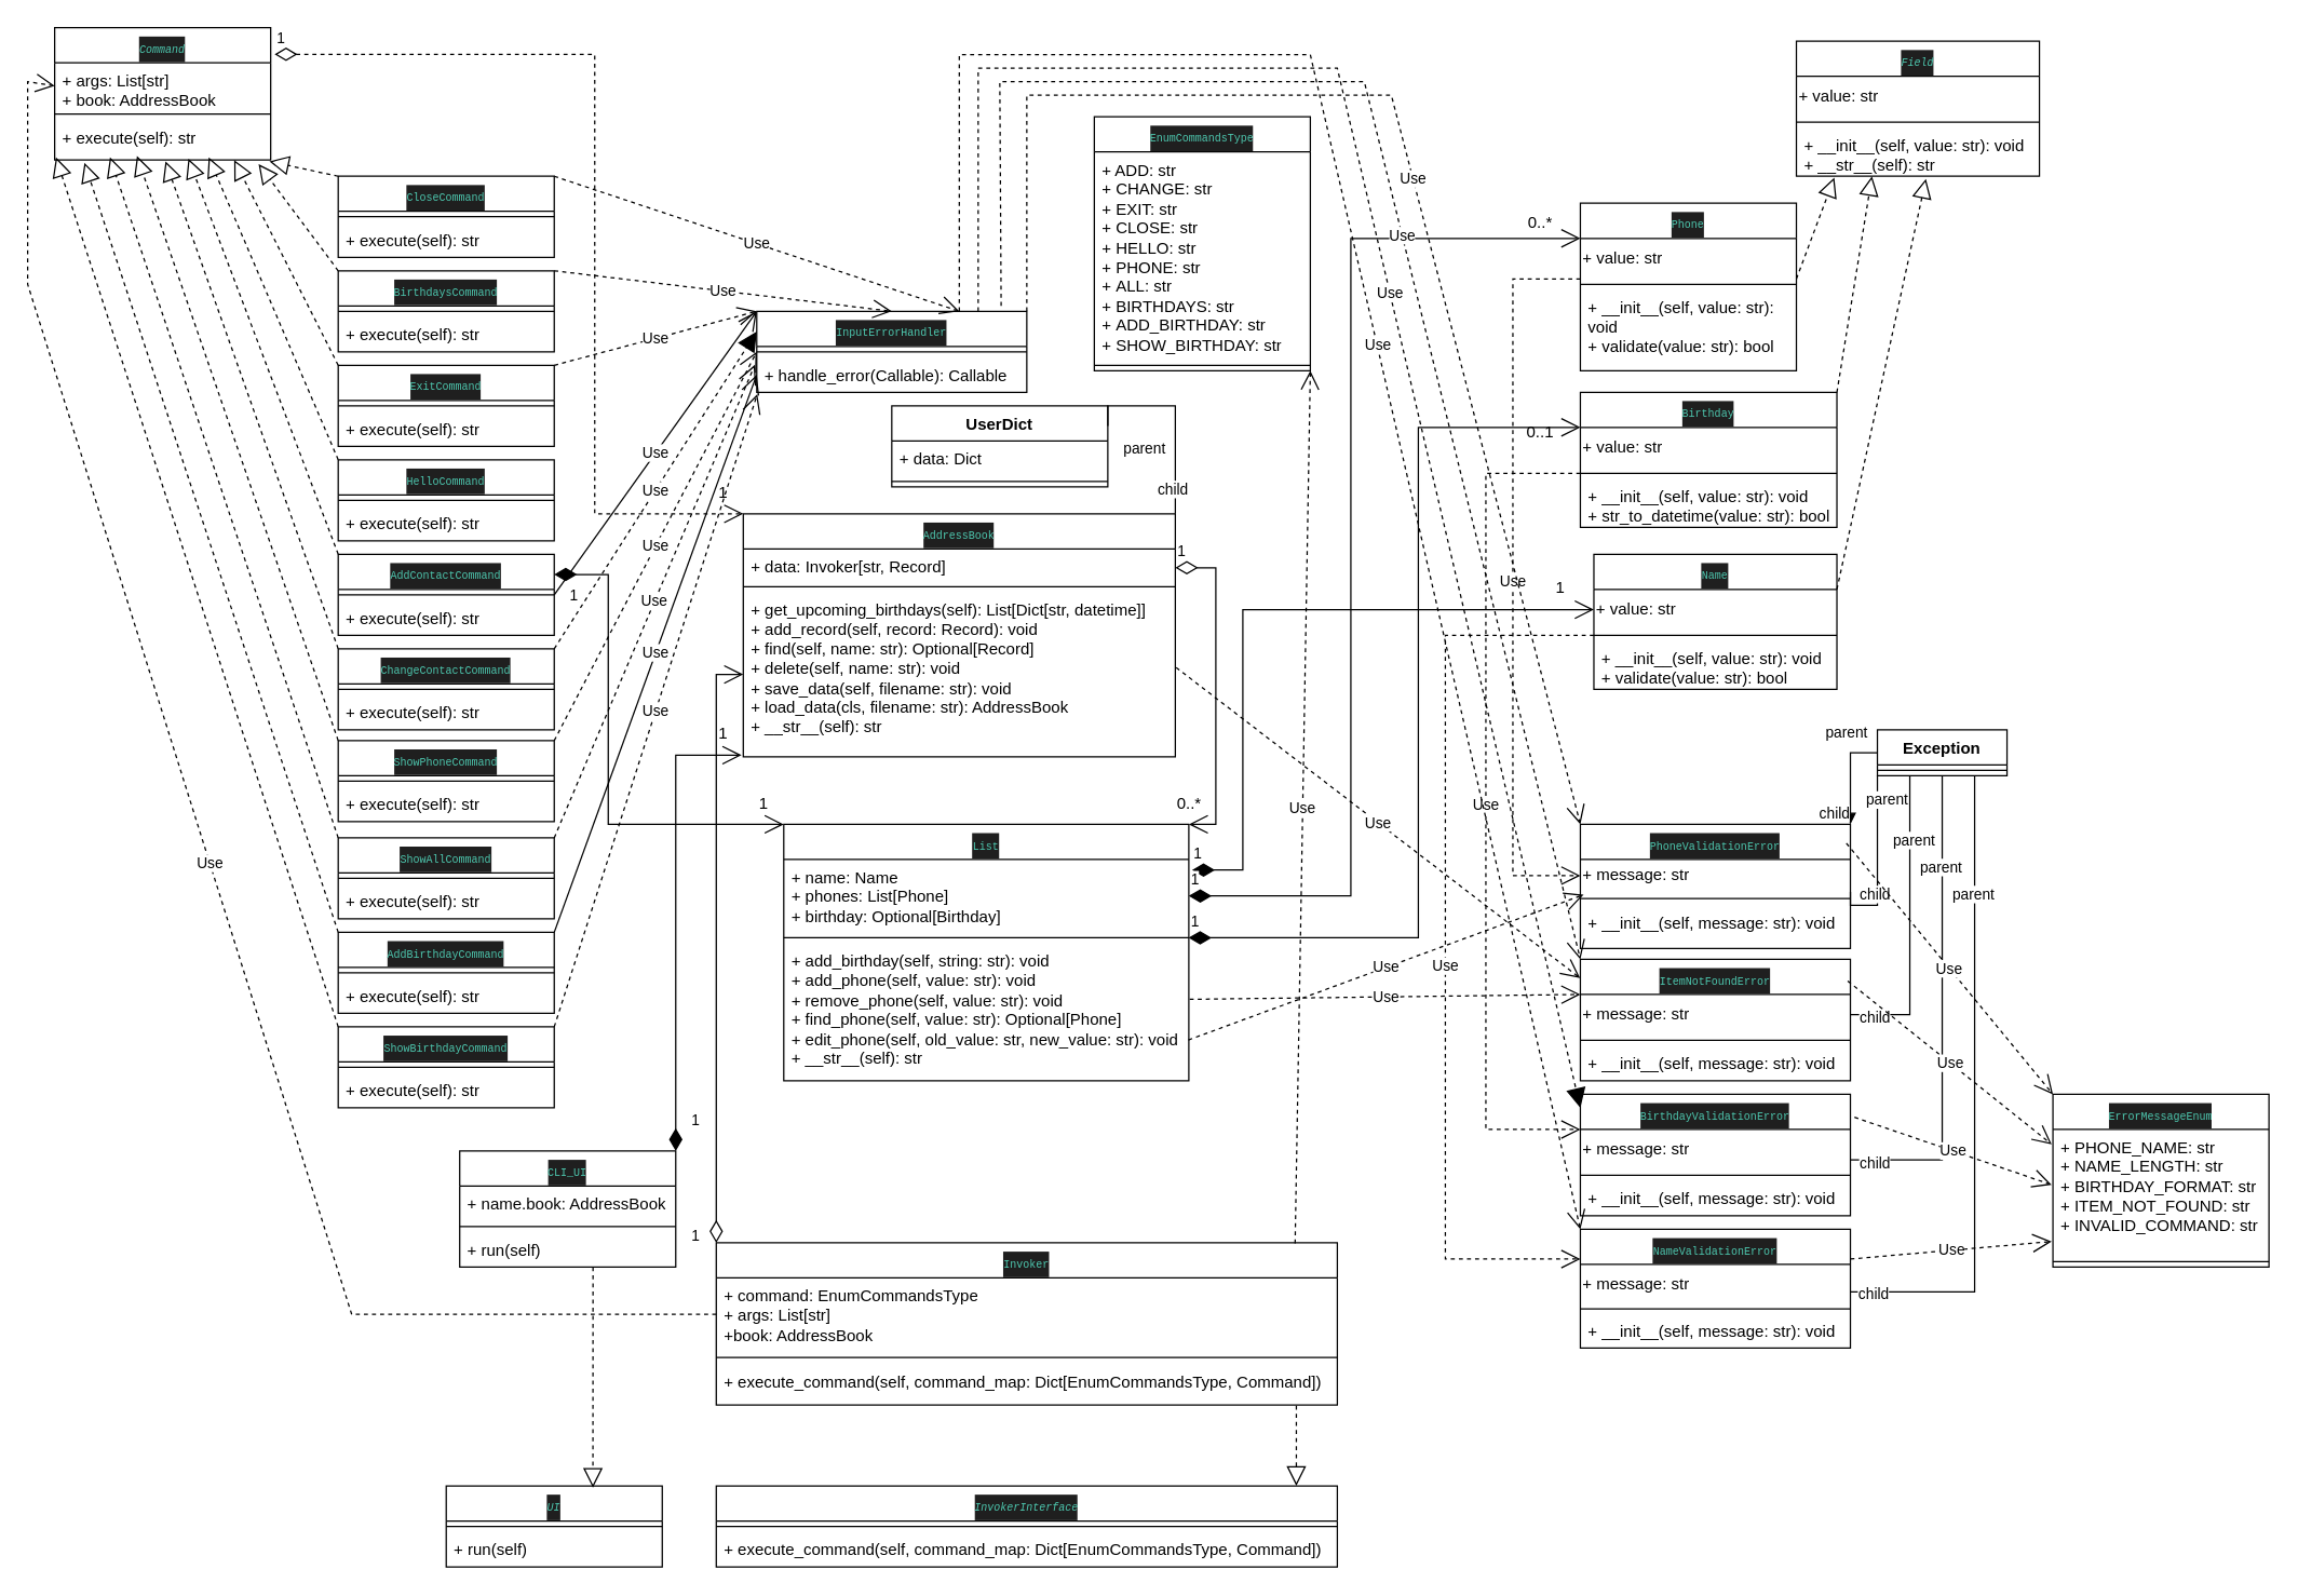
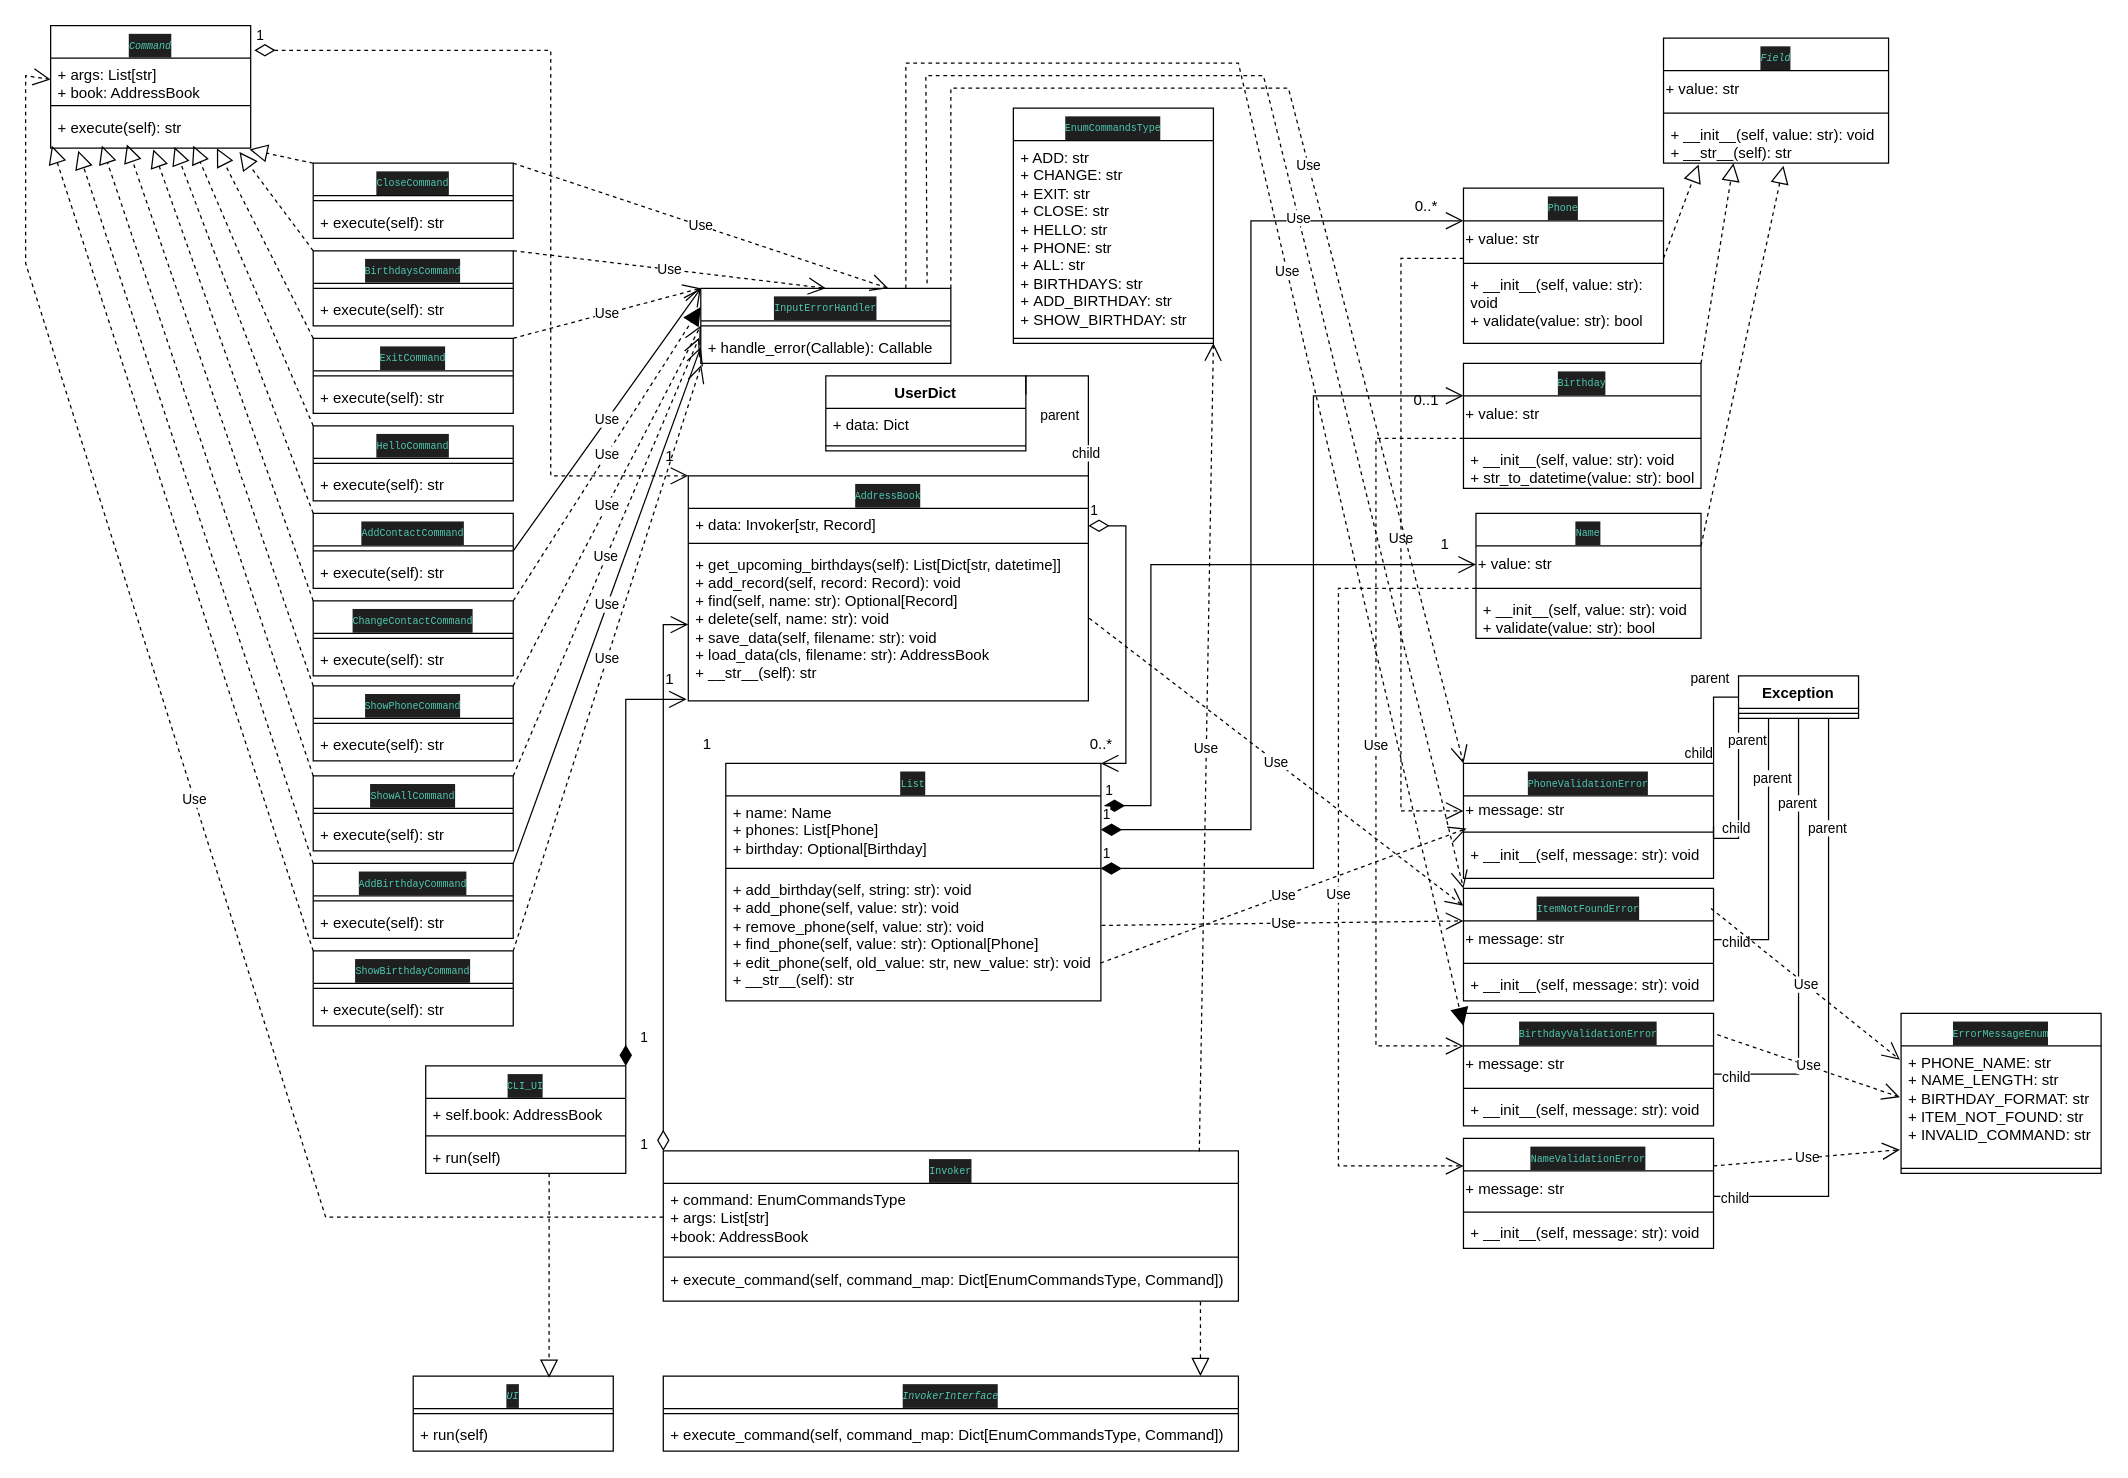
- <mxCell id="173" value="Use" style="endArrow=open;endSize=12;dashed=1;html=1;rounded=0;exitX=0.75;exitY=0;exitDx=0;exitDy=0;entryX=0;entryY=0;entryDx=0;entryDy=0;" edge="1" parent="1" source="90" target="6"><mxGeometry width="160" relative="1" as="geometry"><mxPoint x="630" y="120" as="sourcePoint" /><mxPoint x="790" y="120" as="targetPoint" /><Array as="points"><mxPoint x="710" y="40" /><mxPoint x="970" y="40" /></Array></mxGeometry></mxCell>
- <mxCell id="44" value="" style="endArrow=block;html=1;edgeStyle=orthogonalEdgeStyle;rounded=0;exitX=0;exitY=0.5;exitDx=0;exitDy=0;entryX=1;entryY=0;entryDx=0;entryDy=0;" parent="1" source="42" target="2" edge="1"><mxGeometry relative="1" as="geometry"><mxPoint x="1500" y="910" as="sourcePoint" /><mxPoint x="1660" y="910" as="targetPoint" /></mxGeometry></mxCell>
+ <mxCell id="44" value="" style="endArrow=none;html=1;edgeStyle=orthogonalEdgeStyle;rounded=0;exitX=0;exitY=0.5;exitDx=0;exitDy=0;entryX=1;entryY=0;entryDx=0;entryDy=0;" parent="1" source="42" target="2" edge="1"><mxGeometry relative="1" as="geometry"><mxPoint x="1500" y="910" as="sourcePoint" /><mxPoint x="1660" y="910" as="targetPoint" /></mxGeometry></mxCell>
- <mxCell id="144" value="1" style="endArrow=open;html=1;endSize=12;startArrow=diamondThin;startSize=14;startFill=1;edgeStyle=orthogonalEdgeStyle;align=left;verticalAlign=bottom;rounded=0;exitX=1;exitY=0.25;exitDx=0;exitDy=0;entryX=0;entryY=0;entryDx=0;entryDy=0;" edge="1" parent="1" source="107" target="34"><mxGeometry x="-0.944" y="-25" relative="1" as="geometry"><mxPoint x="150" y="400" as="sourcePoint" /><mxPoint x="310" y="400" as="targetPoint" /><Array as="points"><mxPoint x="450" y="425" /><mxPoint x="450" y="610" /></Array><mxPoint as="offset" /></mxGeometry></mxCell>
- <mxCell id="96" value="Use" style="endArrow=open;endSize=12;dashed=1;html=1;rounded=0;exitX=0.985;exitY=0.152;exitDx=0;exitDy=0;exitPerimeter=0;entryX=0;entryY=0;entryDx=0;entryDy=0;" edge="1" parent="1" source="2" target="87"><mxGeometry width="160" relative="1" as="geometry"><mxPoint x="1486" y="702" as="sourcePoint" /><mxPoint x="1646" y="702" as="targetPoint" /></mxGeometry></mxCell>
- <mxCell id="80" value="+ name.book: AddressBook" style="text;strokeColor=none;fillColor=none;align=left;verticalAlign=top;spacingLeft=4;spacingRight=4;overflow=hidden;rotatable=0;points=[[0,0.5],[1,0.5]];portConstraint=eastwest;whiteSpace=wrap;html=1;" vertex="1" parent="79"><mxGeometry y="26" width="160" height="26" as="geometry" /></mxCell>
+ <mxCell id="80" value="+ self.book: AddressBook" style="text;strokeColor=none;fillColor=none;align=left;verticalAlign=top;spacingLeft=4;spacingRight=4;overflow=hidden;rotatable=0;points=[[0,0.5],[1,0.5]];portConstraint=eastwest;whiteSpace=wrap;html=1;" vertex="1" parent="79"><mxGeometry y="26" width="160" height="26" as="geometry" /></mxCell>
